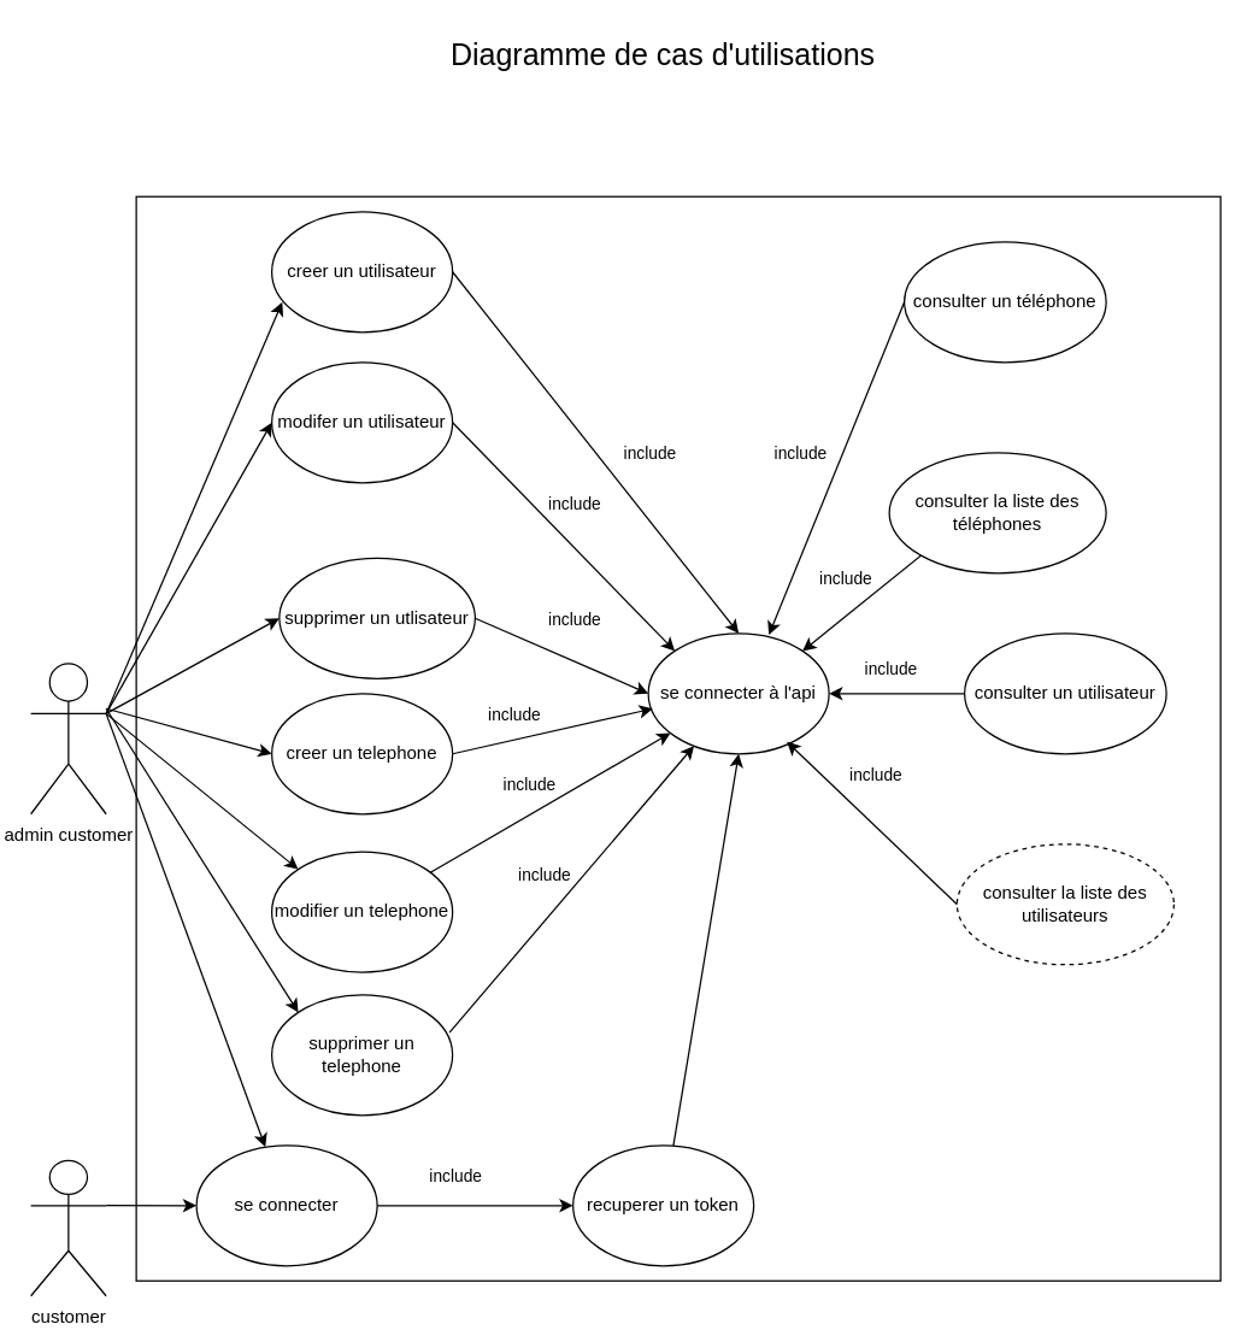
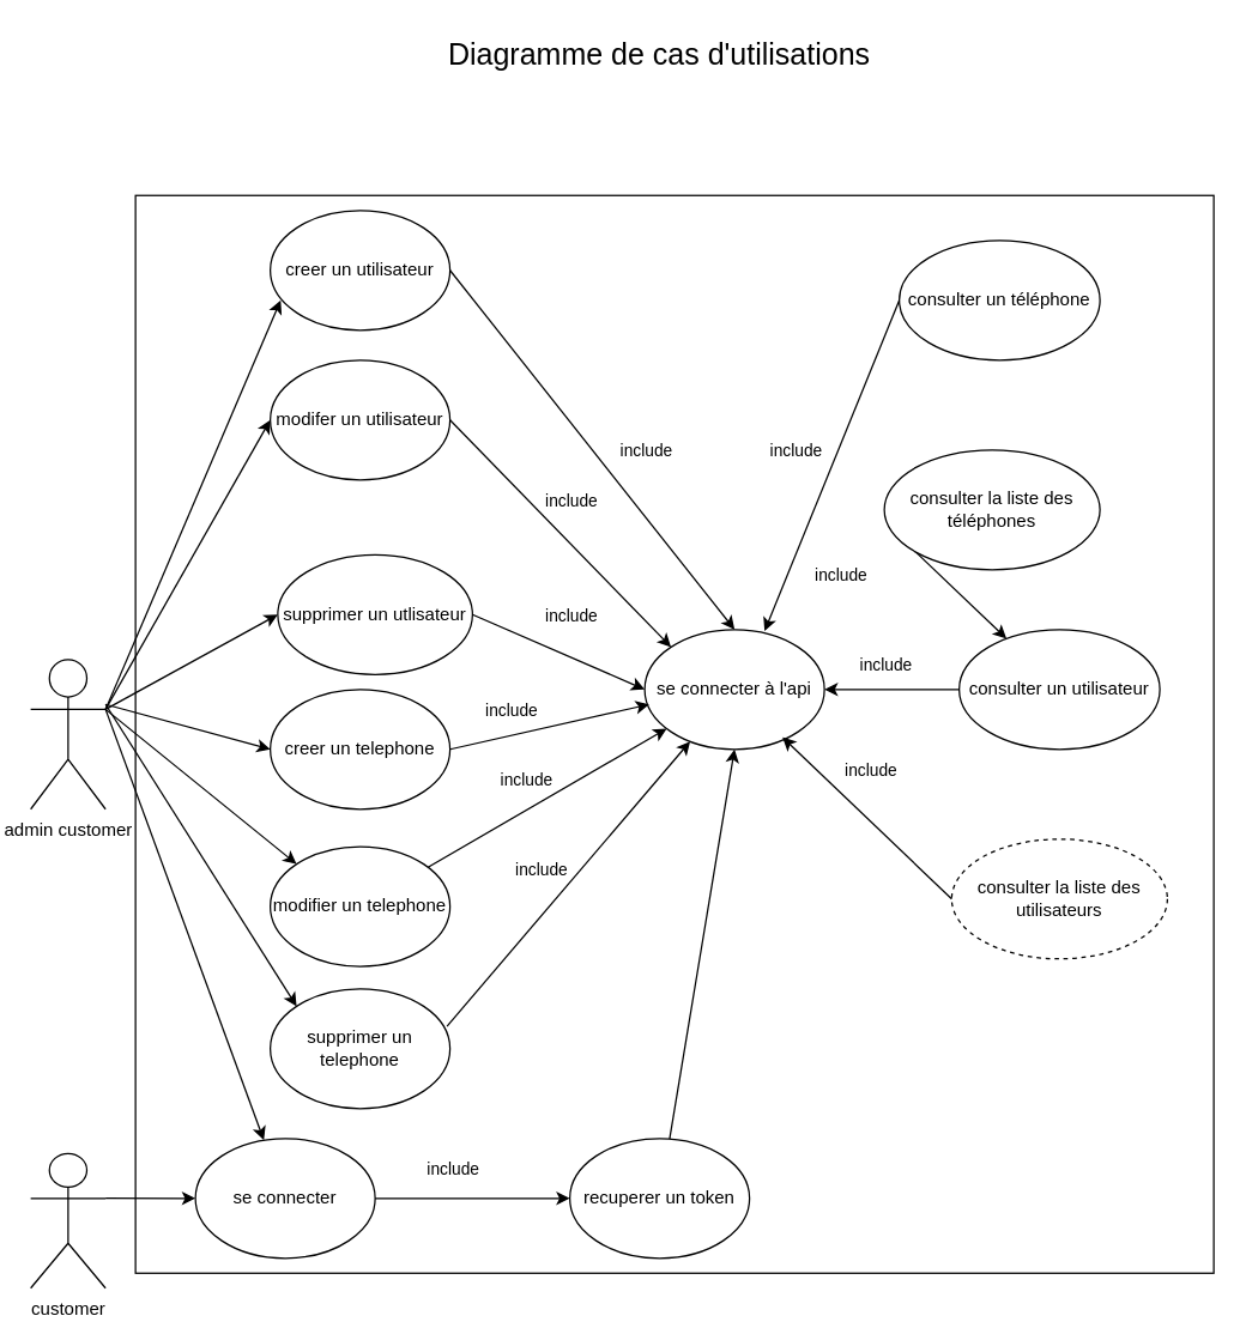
- <mxCell id="48" value="" style="endArrow=classic;html=1;rounded=0;exitX=0;exitY=1;exitDx=0;exitDy=0;entryX=1;entryY=0;entryDx=0;entryDy=0;" edge="1" parent="1" source="29" target="7"><mxGeometry width="50" height="50" relative="1" as="geometry"><mxPoint x="703" y="220" as="sourcePoint" /><mxPoint x="570" y="431" as="targetPoint" /></mxGeometry></mxCell>
+ <mxCell id="48" value="" style="endArrow=classic;html=1;rounded=0;exitX=0;exitY=1;exitDx=0;exitDy=0;" edge="1" parent="1" source="29" target="30"><mxGeometry width="50" height="50" relative="1" as="geometry"><mxPoint x="703" y="220" as="sourcePoint" /><mxPoint x="570" y="431" as="targetPoint" /></mxGeometry></mxCell>
